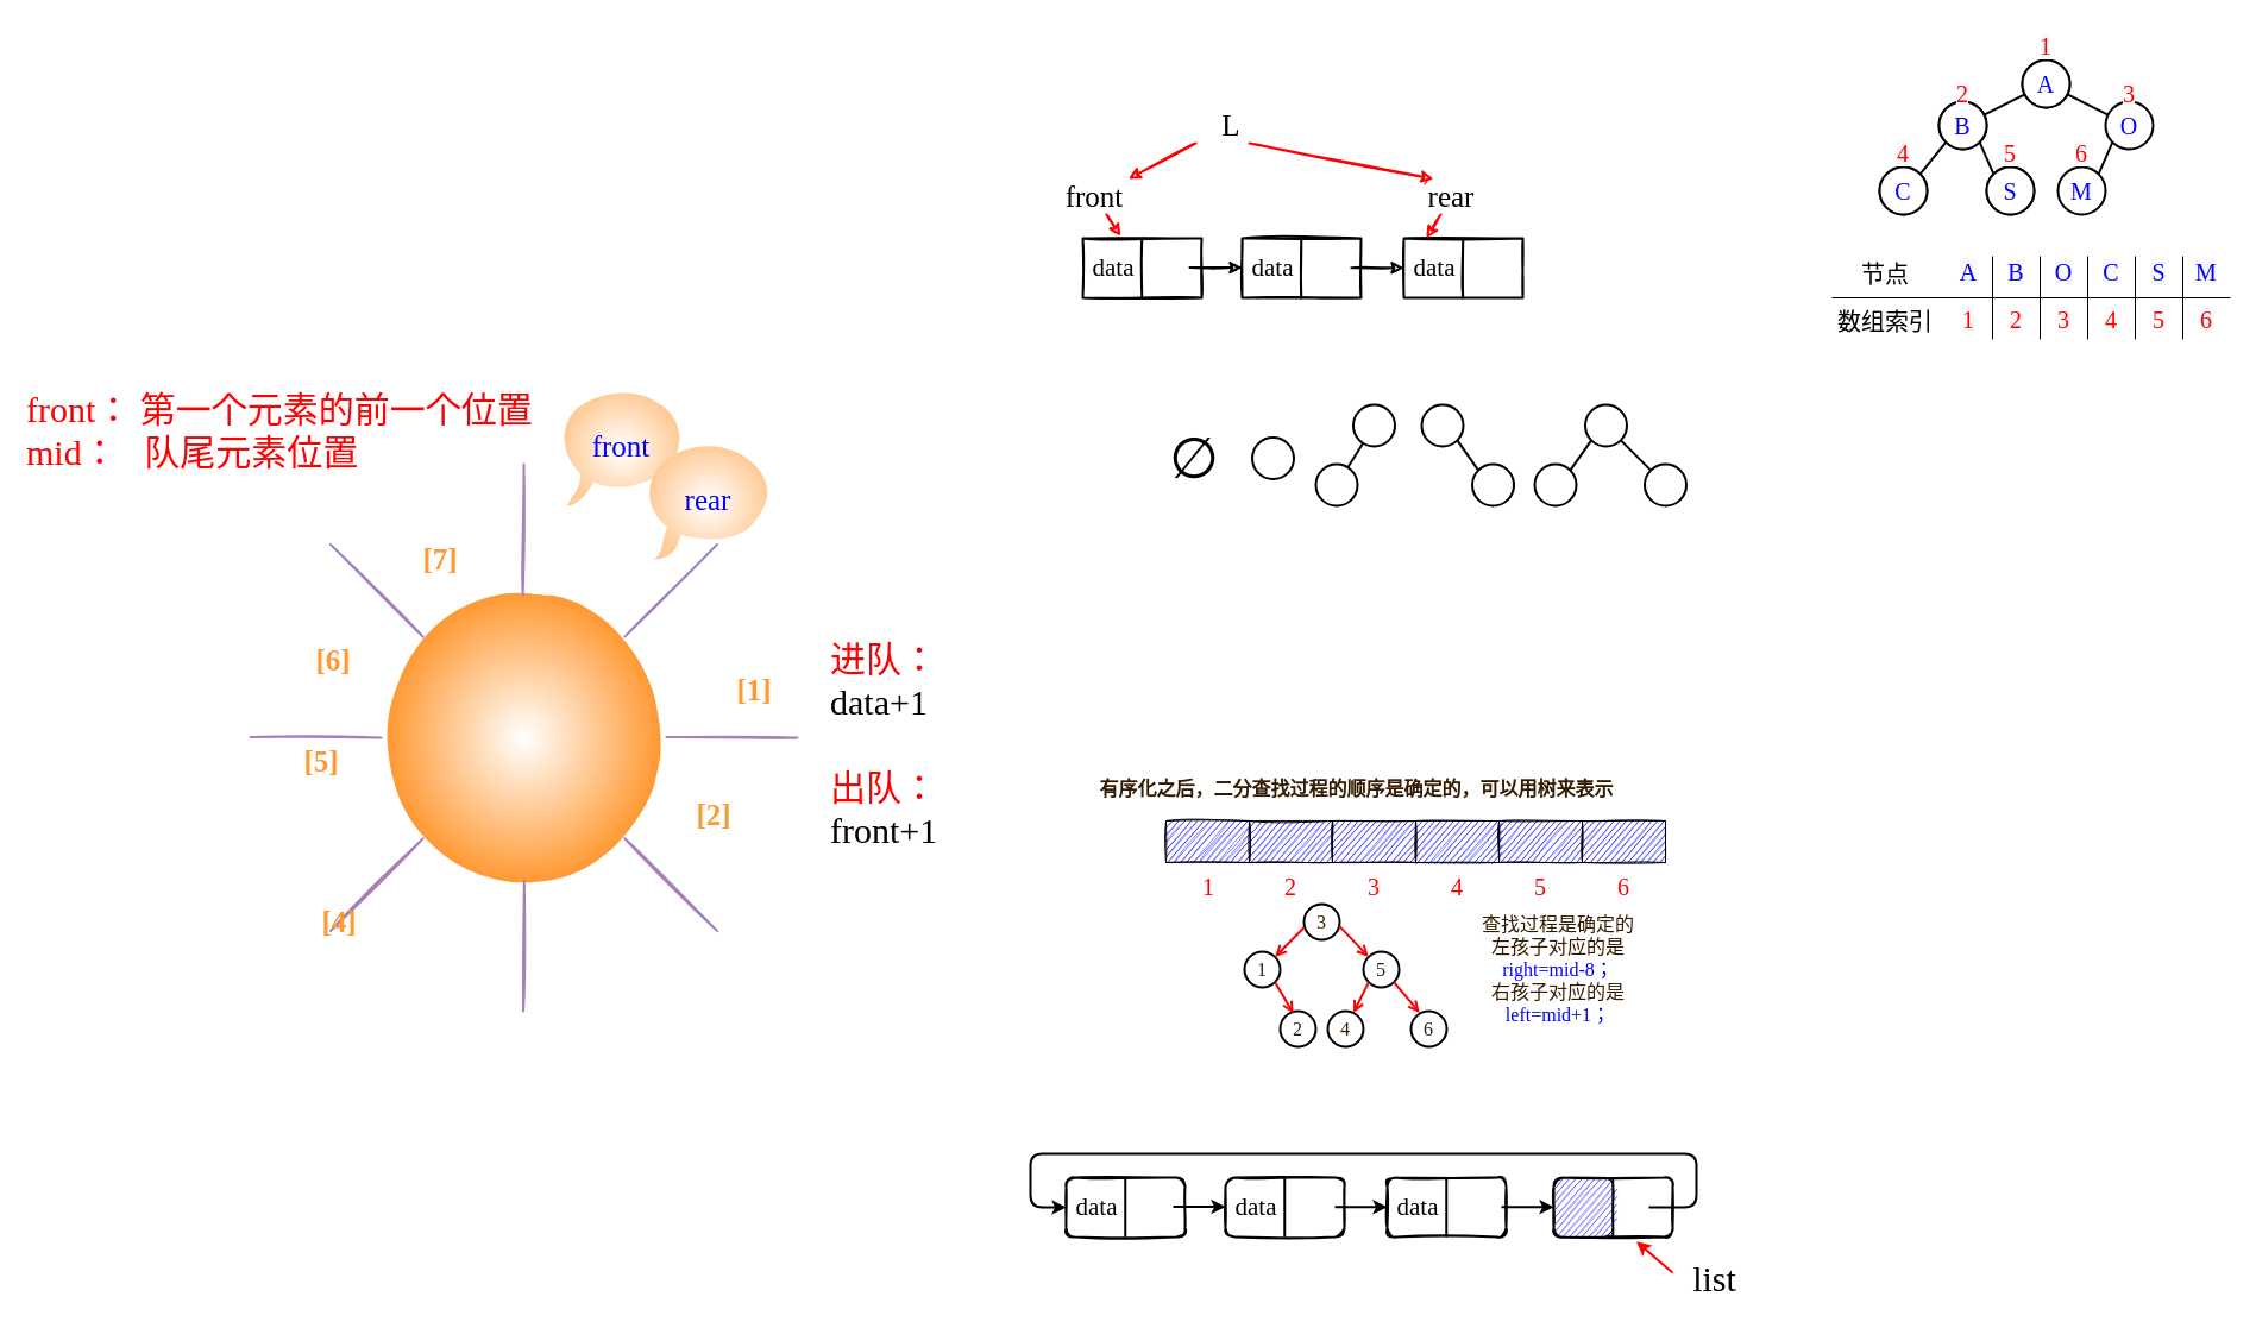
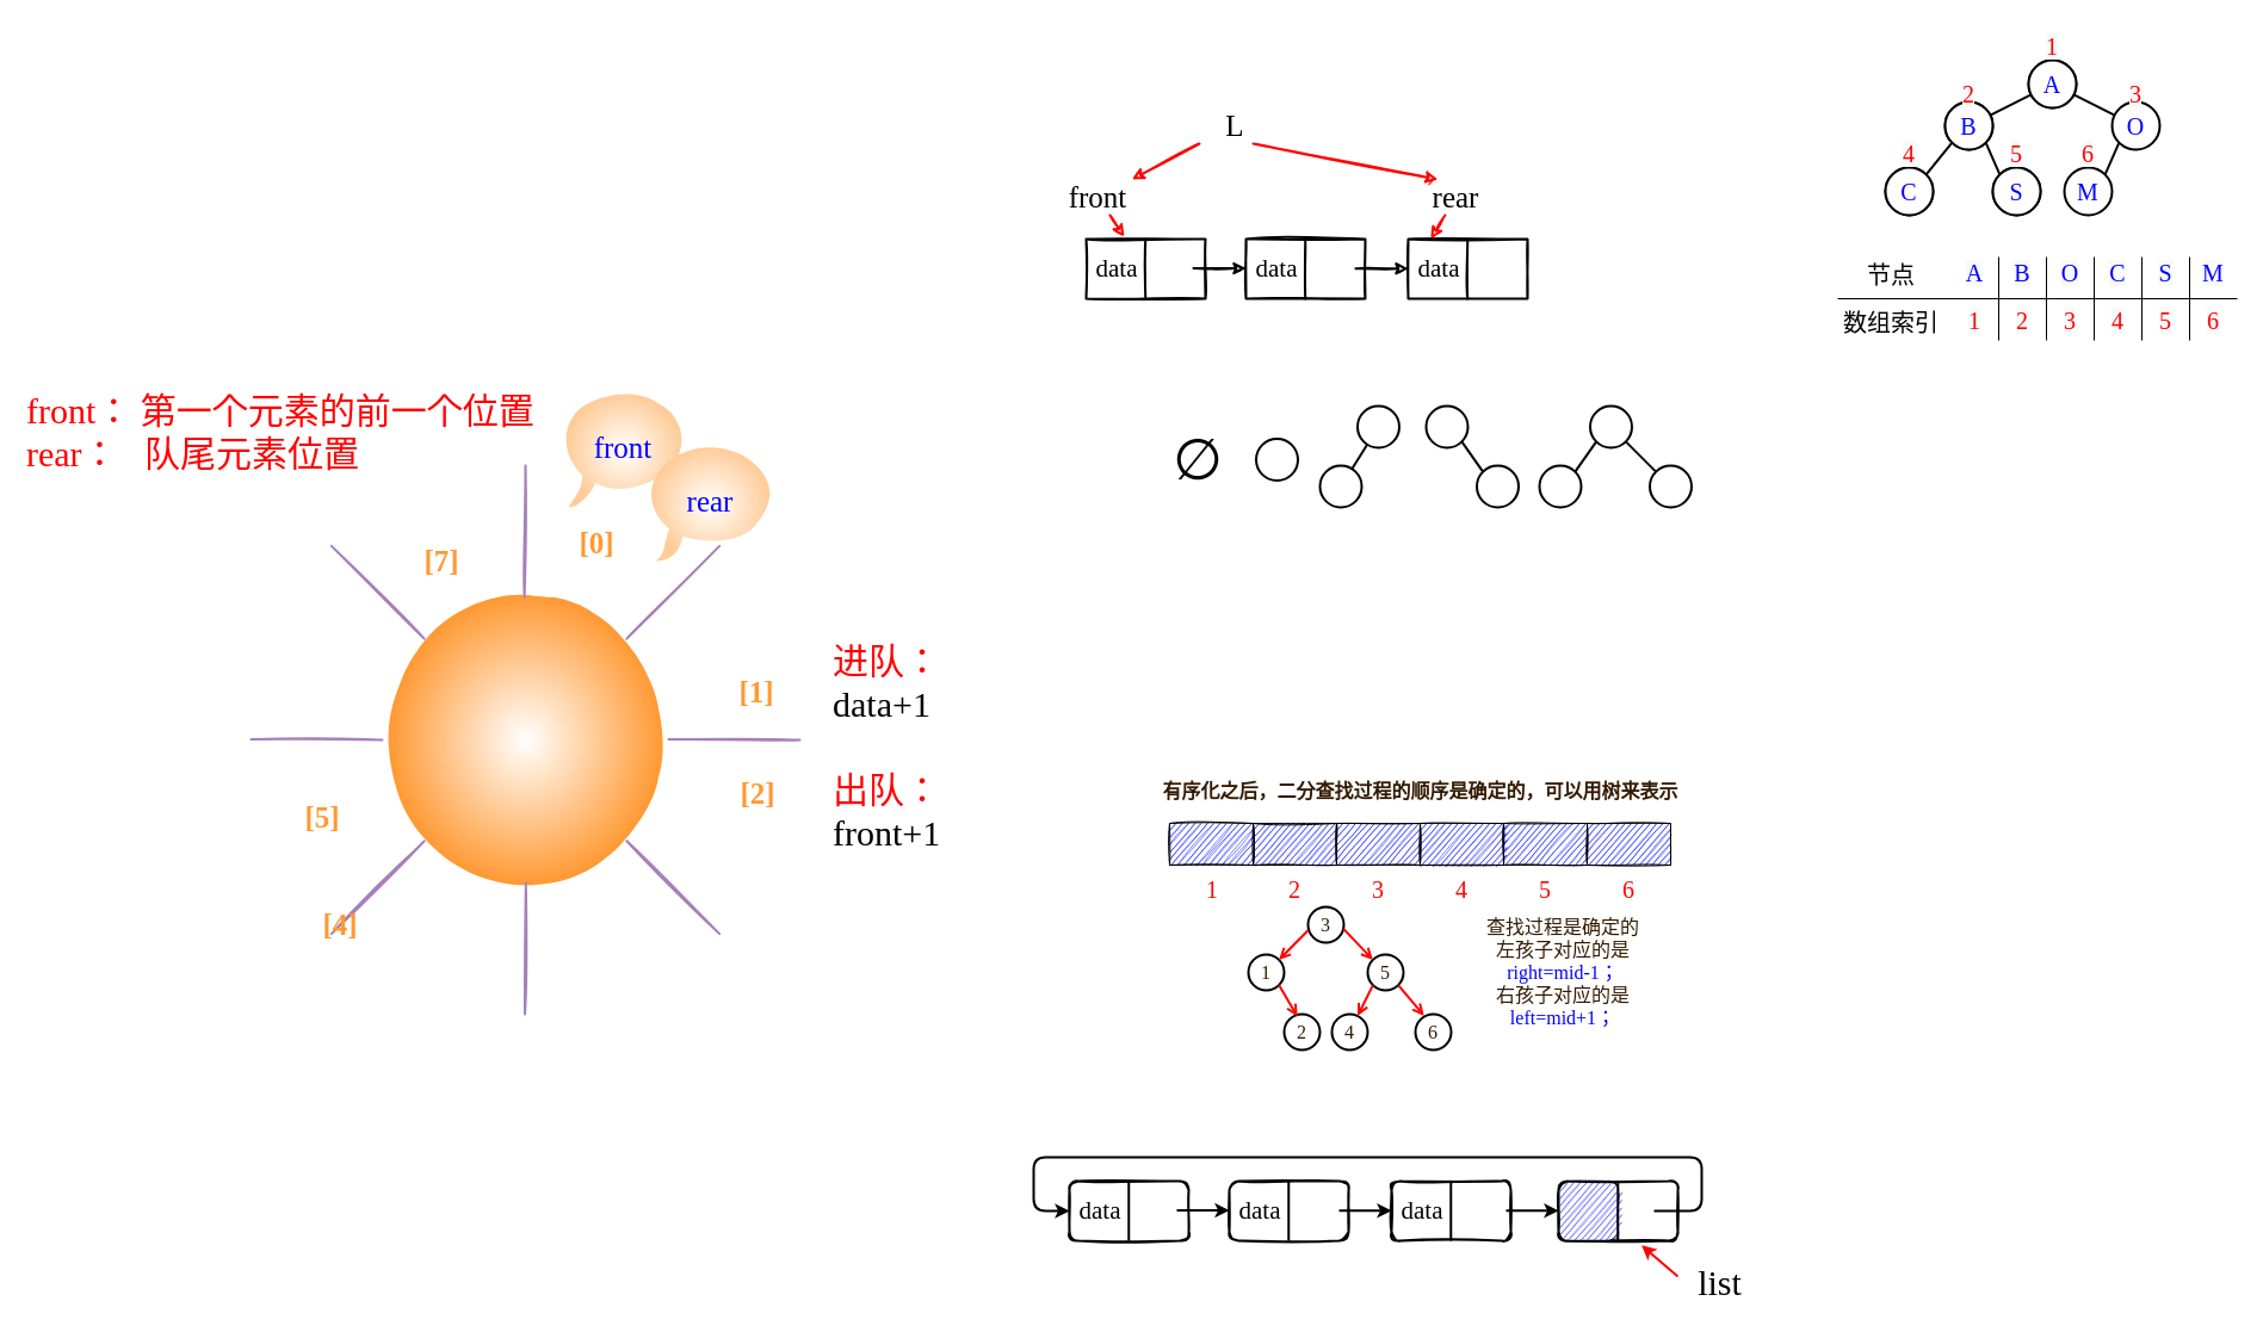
- <mxCell id="32" value="front： 第一个元素的前一个位置&lt;br&gt;mid：&amp;nbsp; &amp;nbsp;队尾元素位置" style="text;html=1;strokeColor=none;fillColor=none;align=left;verticalAlign=top;whiteSpace=wrap;labelBackgroundColor=none;fontFamily=Comic Sans MS;fontSize=30;fontColor=#FF0000;horizontal=1;sketch=1;" parent="1" vertex="1"><mxGeometry x="20" y="320" width="470" height="100" as="geometry" /></mxCell>
+ <mxCell id="32" value="front： 第一个元素的前一个位置&lt;br&gt;rear：&amp;nbsp; &amp;nbsp;队尾元素位置" style="text;html=1;strokeColor=none;fillColor=none;align=left;verticalAlign=top;whiteSpace=wrap;labelBackgroundColor=none;fontFamily=Comic Sans MS;fontSize=30;fontColor=#FF0000;horizontal=1;sketch=1;" parent="1" vertex="1"><mxGeometry x="20" y="320" width="470" height="100" as="geometry" /></mxCell>
+ <mxCell id="23" value="[0]" style="text;html=1;strokeColor=none;fillColor=none;align=center;verticalAlign=middle;whiteSpace=wrap;fontSize=25;fontFamily=Comic Sans MS;fontColor=#FF9933;fontStyle=1;horizontal=1;labelBackgroundColor=none;labelBorderColor=none;sketch=1;" parent="1" vertex="1"><mxGeometry x="470" y="440" width="60" height="30" as="geometry" /></mxCell>
- <mxCell id="25" value="[6]" style="text;html=1;strokeColor=none;fillColor=none;align=center;verticalAlign=middle;whiteSpace=wrap;fontSize=25;fontFamily=Comic Sans MS;fontColor=#FF9933;fontStyle=1;horizontal=1;labelBackgroundColor=none;labelBorderColor=none;sketch=1;" parent="1" vertex="1"><mxGeometry x="250" y="540" width="60" height="30" as="geometry" /></mxCell>
- <mxCell id="26" value="[5]" style="text;html=1;strokeColor=none;fillColor=none;align=center;verticalAlign=middle;whiteSpace=wrap;fontSize=25;fontFamily=Comic Sans MS;fontColor=#FF9933;fontStyle=1;horizontal=1;labelBackgroundColor=none;labelBorderColor=none;sketch=1;" parent="1" vertex="1"><mxGeometry x="240" y="625" width="60" height="30" as="geometry" /></mxCell>
+ <mxCell id="26" value="[5]" style="text;html=1;strokeColor=none;fillColor=none;align=center;verticalAlign=middle;whiteSpace=wrap;fontSize=25;fontFamily=Comic Sans MS;fontColor=#FF9933;fontStyle=1;horizontal=1;labelBackgroundColor=none;labelBorderColor=none;sketch=1;" parent="1" vertex="1"><mxGeometry x="240" y="670" width="60" height="30" as="geometry" /></mxCell>
- <mxCell id="48" value="有序化之后，二分查找过程的顺序是确定的，可以用树来表示" style="text;html=1;strokeColor=none;fillColor=none;align=center;verticalAlign=middle;whiteSpace=wrap;rounded=0;sketch=1;fontFamily=Comic Sans MS;fontSize=16;fontColor=#331A00;labelBackgroundColor=none;fontStyle=1;horizontal=1;" parent="1" vertex="1"><mxGeometry x="919.75" y="655" width="440.5" height="15" as="geometry" /></mxCell>
+ <mxCell id="48" value="有序化之后，二分查找过程的顺序是确定的，可以用树来表示" style="text;html=1;strokeColor=none;fillColor=none;align=center;verticalAlign=middle;whiteSpace=wrap;rounded=0;sketch=1;fontFamily=Comic Sans MS;fontSize=16;fontColor=#331A00;labelBackgroundColor=none;fontStyle=1;horizontal=1;" parent="1" vertex="1"><mxGeometry x="969.75" y="655" width="440.5" height="15" as="geometry" /></mxCell>
- <mxCell id="29" value="[2]" style="text;html=1;strokeColor=none;fillColor=none;align=center;verticalAlign=middle;whiteSpace=wrap;fontSize=25;fontFamily=Comic Sans MS;fontColor=#FF9933;fontStyle=1;horizontal=1;labelBackgroundColor=none;labelBorderColor=none;sketch=1;" parent="1" vertex="1"><mxGeometry x="570" y="670" width="60" height="30" as="geometry" /></mxCell>
+ <mxCell id="29" value="[2]" style="text;html=1;strokeColor=none;fillColor=none;align=center;verticalAlign=middle;whiteSpace=wrap;fontSize=25;fontFamily=Comic Sans MS;fontColor=#FF9933;fontStyle=1;horizontal=1;labelBackgroundColor=none;labelBorderColor=none;sketch=1;" parent="1" vertex="1"><mxGeometry x="605" y="650" width="60" height="30" as="geometry" /></mxCell>
- <mxCell id="67" value="查找过程是确定的&lt;br style=&quot;font-size: 16px&quot;&gt;左孩子对应的是&lt;font color=&quot;#0000ff&quot;&gt;right=mid-8；&lt;/font&gt;&lt;br style=&quot;font-size: 16px&quot;&gt;右孩子对应的是&lt;font color=&quot;#0000ff&quot;&gt;left=mid+1；&lt;/font&gt;" style="text;html=1;strokeColor=none;fillColor=none;align=center;verticalAlign=middle;whiteSpace=wrap;rounded=0;labelBackgroundColor=none;sketch=0;fontFamily=Comic Sans MS;fontSize=16;fontColor=#331A00;" parent="1" vertex="1"><mxGeometry x="1230" y="755" width="160" height="120" as="geometry" /></mxCell>
+ <mxCell id="67" value="查找过程是确定的&lt;br style=&quot;font-size: 16px&quot;&gt;左孩子对应的是&lt;font color=&quot;#0000ff&quot;&gt;right=mid-1；&lt;/font&gt;&lt;br style=&quot;font-size: 16px&quot;&gt;右孩子对应的是&lt;font color=&quot;#0000ff&quot;&gt;left=mid+1；&lt;/font&gt;" style="text;html=1;strokeColor=none;fillColor=none;align=center;verticalAlign=middle;whiteSpace=wrap;rounded=0;labelBackgroundColor=none;sketch=0;fontFamily=Comic Sans MS;fontSize=16;fontColor=#331A00;" parent="1" vertex="1"><mxGeometry x="1230" y="755" width="160" height="120" as="geometry" /></mxCell>
